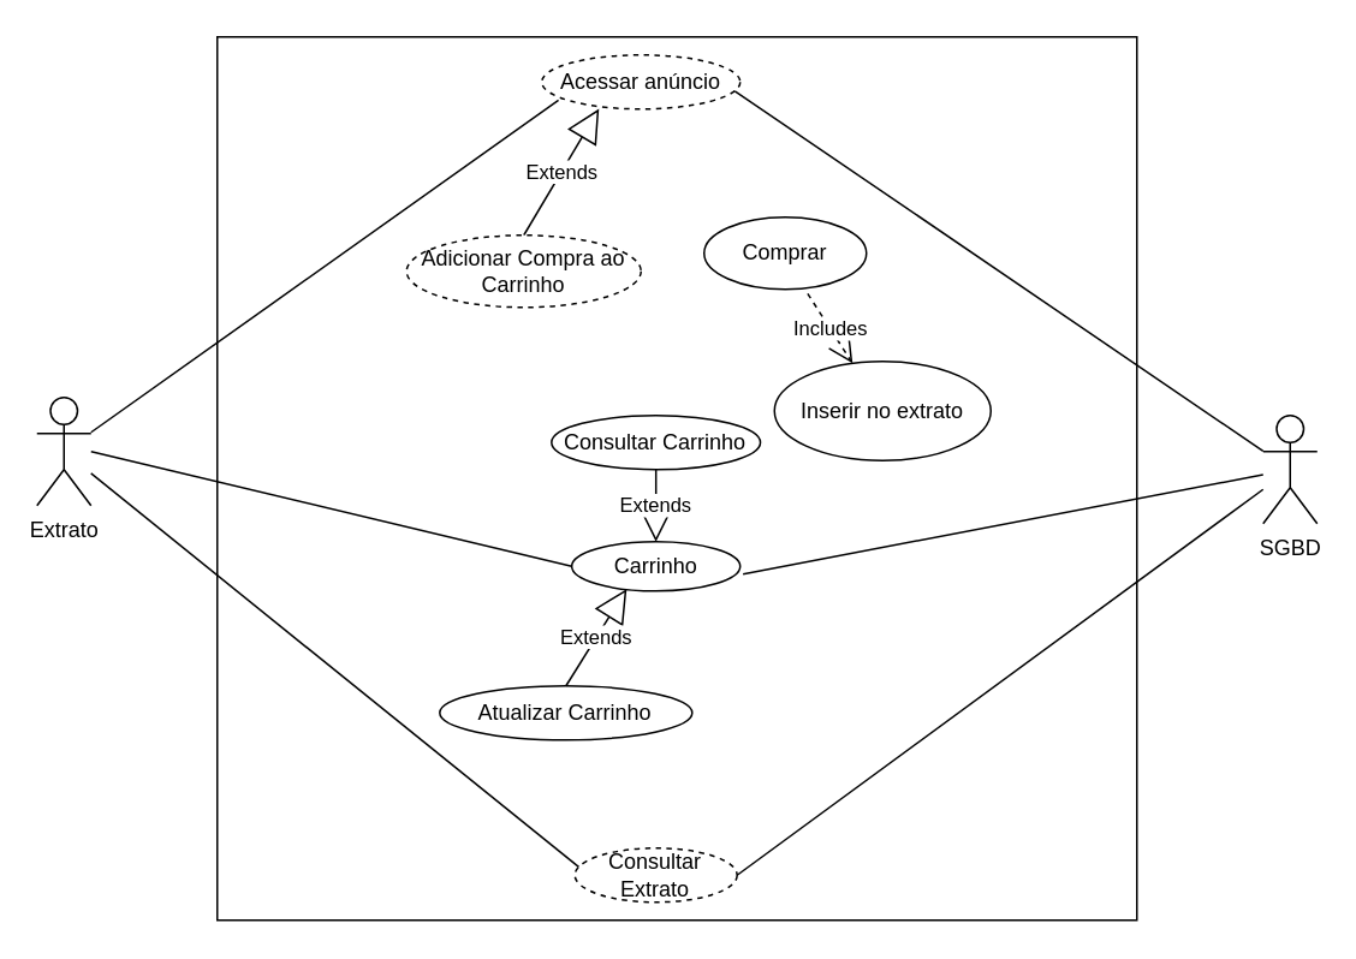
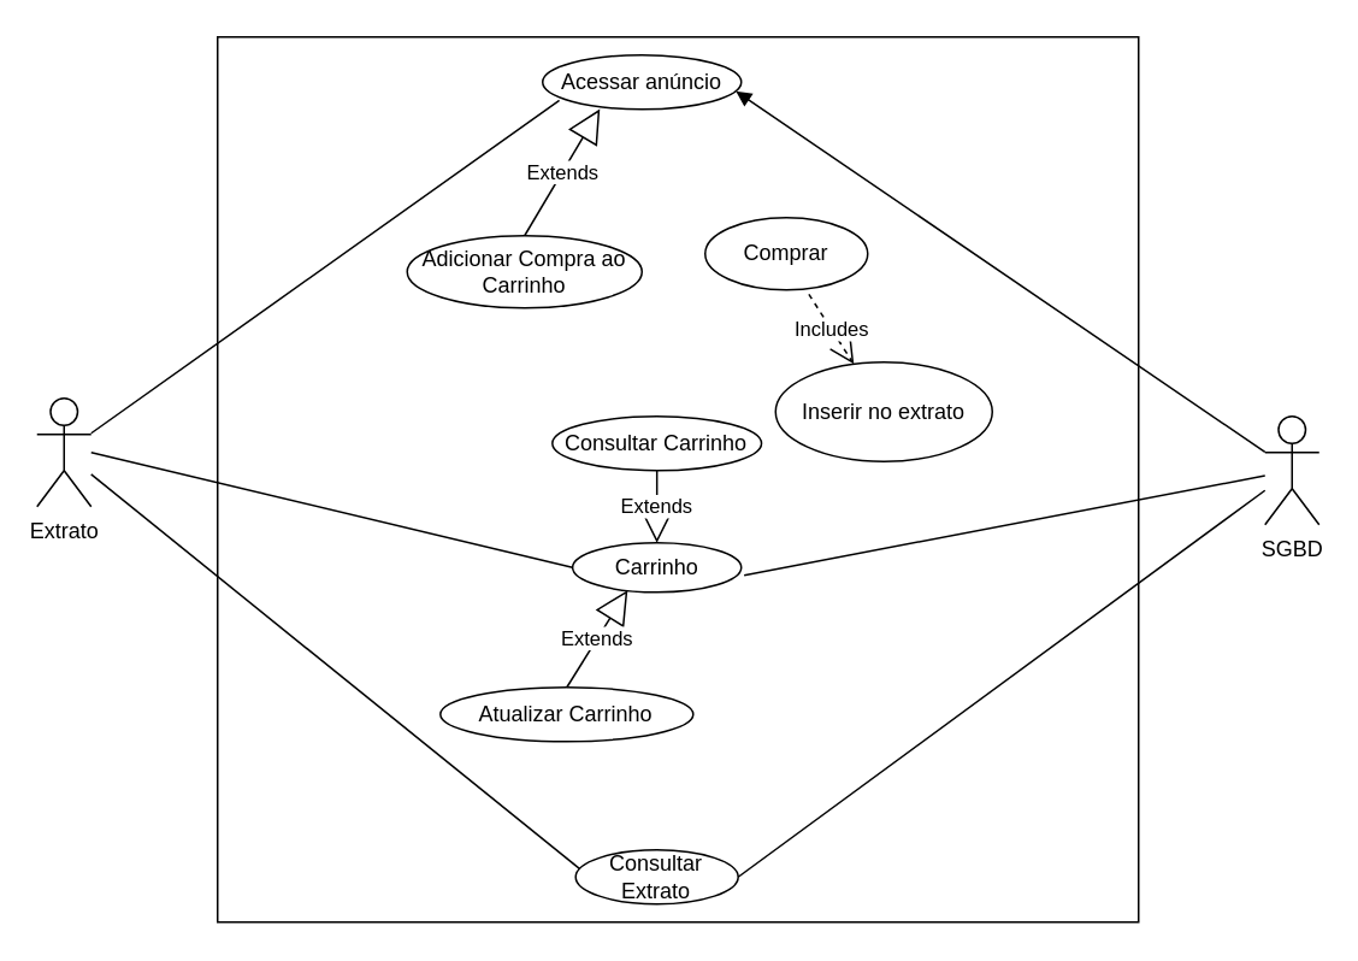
- <mxCell id="4" value="Acessar anúncio" style="ellipse;whiteSpace=wrap;html=1;dashed=1;" vertex="1" parent="1"><mxGeometry x="300" y="30" width="110" height="30" as="geometry" /></mxCell>
+ <mxCell id="4" value="Acessar anúncio" style="ellipse;whiteSpace=wrap;html=1;" vertex="1" parent="1"><mxGeometry x="300" y="30" width="110" height="30" as="geometry" /></mxCell>
- <mxCell id="7" value="" style="endArrow=none;html=1;rounded=0;entryX=0.973;entryY=0.667;entryDx=0;entryDy=0;entryPerimeter=0;" edge="1" parent="1" source="8" target="4"><mxGeometry width="50" height="50" relative="1" as="geometry"><mxPoint x="710" y="201" as="sourcePoint" /><mxPoint x="320" y="230" as="targetPoint" /></mxGeometry></mxCell>
+ <mxCell id="7" value="" style="endArrow=block;html=1;rounded=0;entryX=0.973;entryY=0.667;entryDx=0;entryDy=0;entryPerimeter=0;" edge="1" parent="1" source="8" target="4"><mxGeometry width="50" height="50" relative="1" as="geometry"><mxPoint x="710" y="201" as="sourcePoint" /><mxPoint x="320" y="230" as="targetPoint" /></mxGeometry></mxCell>
- <mxCell id="9" value="Adicionar Compra ao Carrinho" style="ellipse;whiteSpace=wrap;html=1;dashed=1;" vertex="1" parent="1"><mxGeometry x="225" y="130" width="130" height="40" as="geometry" /></mxCell>
+ <mxCell id="9" value="Adicionar Compra ao Carrinho" style="ellipse;whiteSpace=wrap;html=1;" vertex="1" parent="1"><mxGeometry x="225" y="130" width="130" height="40" as="geometry" /></mxCell>
- <mxCell id="14" value="Consultar Extrato" style="ellipse;whiteSpace=wrap;html=1;dashed=1;" vertex="1" parent="1"><mxGeometry x="318.29" y="470" width="90" height="30" as="geometry" /></mxCell>
+ <mxCell id="14" value="Consultar Extrato" style="ellipse;whiteSpace=wrap;html=1;" vertex="1" parent="1"><mxGeometry x="318.29" y="470" width="90" height="30" as="geometry" /></mxCell>
